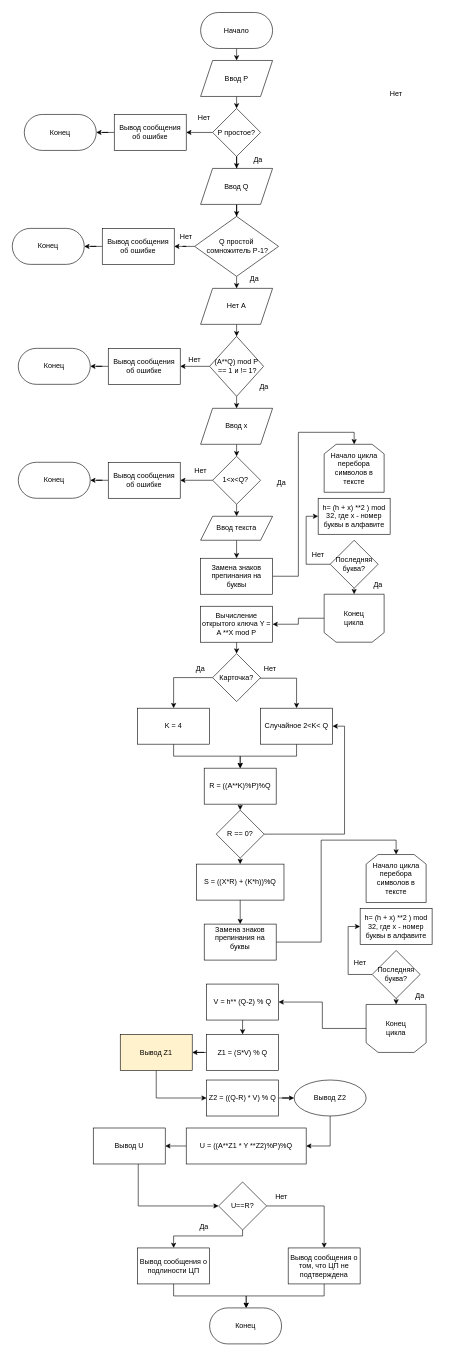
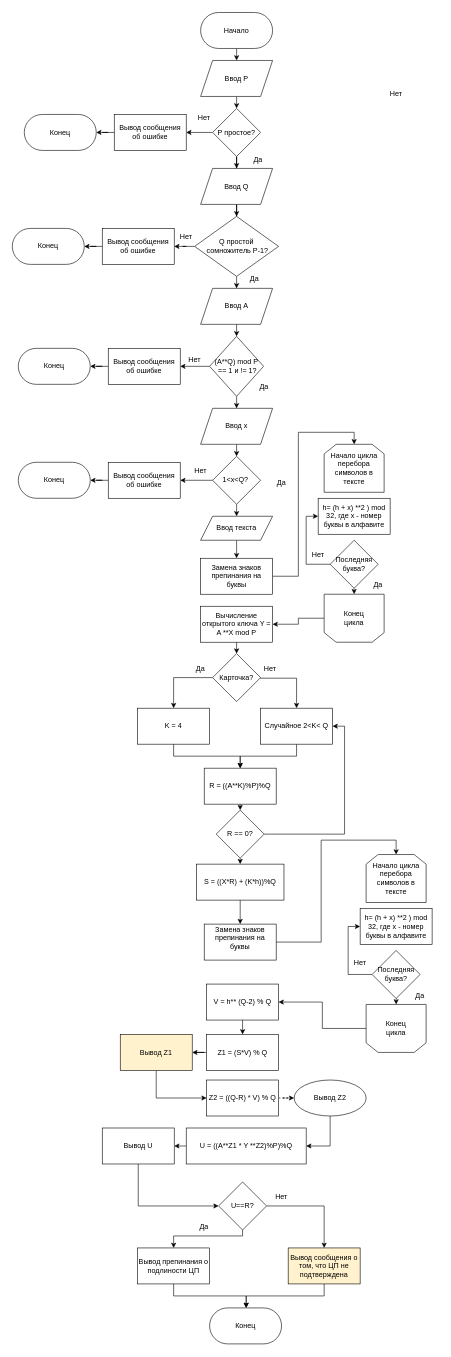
- <mxCell id="24" value="Нет А" style="shape=parallelogram;perimeter=parallelogramPerimeter;whiteSpace=wrap;html=1;fixedSize=1;" vertex="1" parent="1"><mxGeometry x="334" y="480" width="120" height="60" as="geometry" /></mxCell>
+ <mxCell id="24" value="Ввод А" style="shape=parallelogram;perimeter=parallelogramPerimeter;whiteSpace=wrap;html=1;fixedSize=1;" vertex="1" parent="1"><mxGeometry x="334" y="480" width="120" height="60" as="geometry" /></mxCell>
- <mxCell id="95" value="" style="edgeStyle=orthogonalEdgeStyle;rounded=0;orthogonalLoop=1;jettySize=auto;html=1;" edge="1" parent="1" source="96" target="100"><mxGeometry relative="1" as="geometry" /></mxCell>
+ <mxCell id="95" value="" style="edgeStyle=orthogonalEdgeStyle;rounded=0;orthogonalLoop=1;jettySize=auto;html=1;dashed=1;" edge="1" parent="1" source="96" target="100"><mxGeometry relative="1" as="geometry" /></mxCell>
- <mxCell id="102" value="Вывод U" style="rounded=0;whiteSpace=wrap;html=1;" vertex="1" parent="1"><mxGeometry x="155" y="1880" width="120" height="60" as="geometry" /></mxCell>
+ <mxCell id="102" value="Вывод U" style="rounded=0;whiteSpace=wrap;html=1;" vertex="1" parent="1"><mxGeometry x="170" y="1880" width="120" height="60" as="geometry" /></mxCell>
- <mxCell id="107" value="Вывод сообщения о подлиности ЦП" style="rounded=0;whiteSpace=wrap;html=1;" vertex="1" parent="1"><mxGeometry x="229" y="2080" width="120" height="60" as="geometry" /></mxCell>
+ <mxCell id="107" value="Вывод препинания о подлиности ЦП" style="rounded=0;whiteSpace=wrap;html=1;" vertex="1" parent="1"><mxGeometry x="229" y="2080" width="120" height="60" as="geometry" /></mxCell>
- <mxCell id="109" value="Вывод сообщения о том, что ЦП не подтверждена" style="rounded=0;whiteSpace=wrap;html=1;" vertex="1" parent="1"><mxGeometry x="480" y="2080" width="120" height="60" as="geometry" /></mxCell>
+ <mxCell id="109" value="Вывод сообщения о том, что ЦП не подтверждена" style="rounded=0;whiteSpace=wrap;html=1;fillColor=#fff2cc;" vertex="1" parent="1"><mxGeometry x="480" y="2080" width="120" height="60" as="geometry" /></mxCell>
